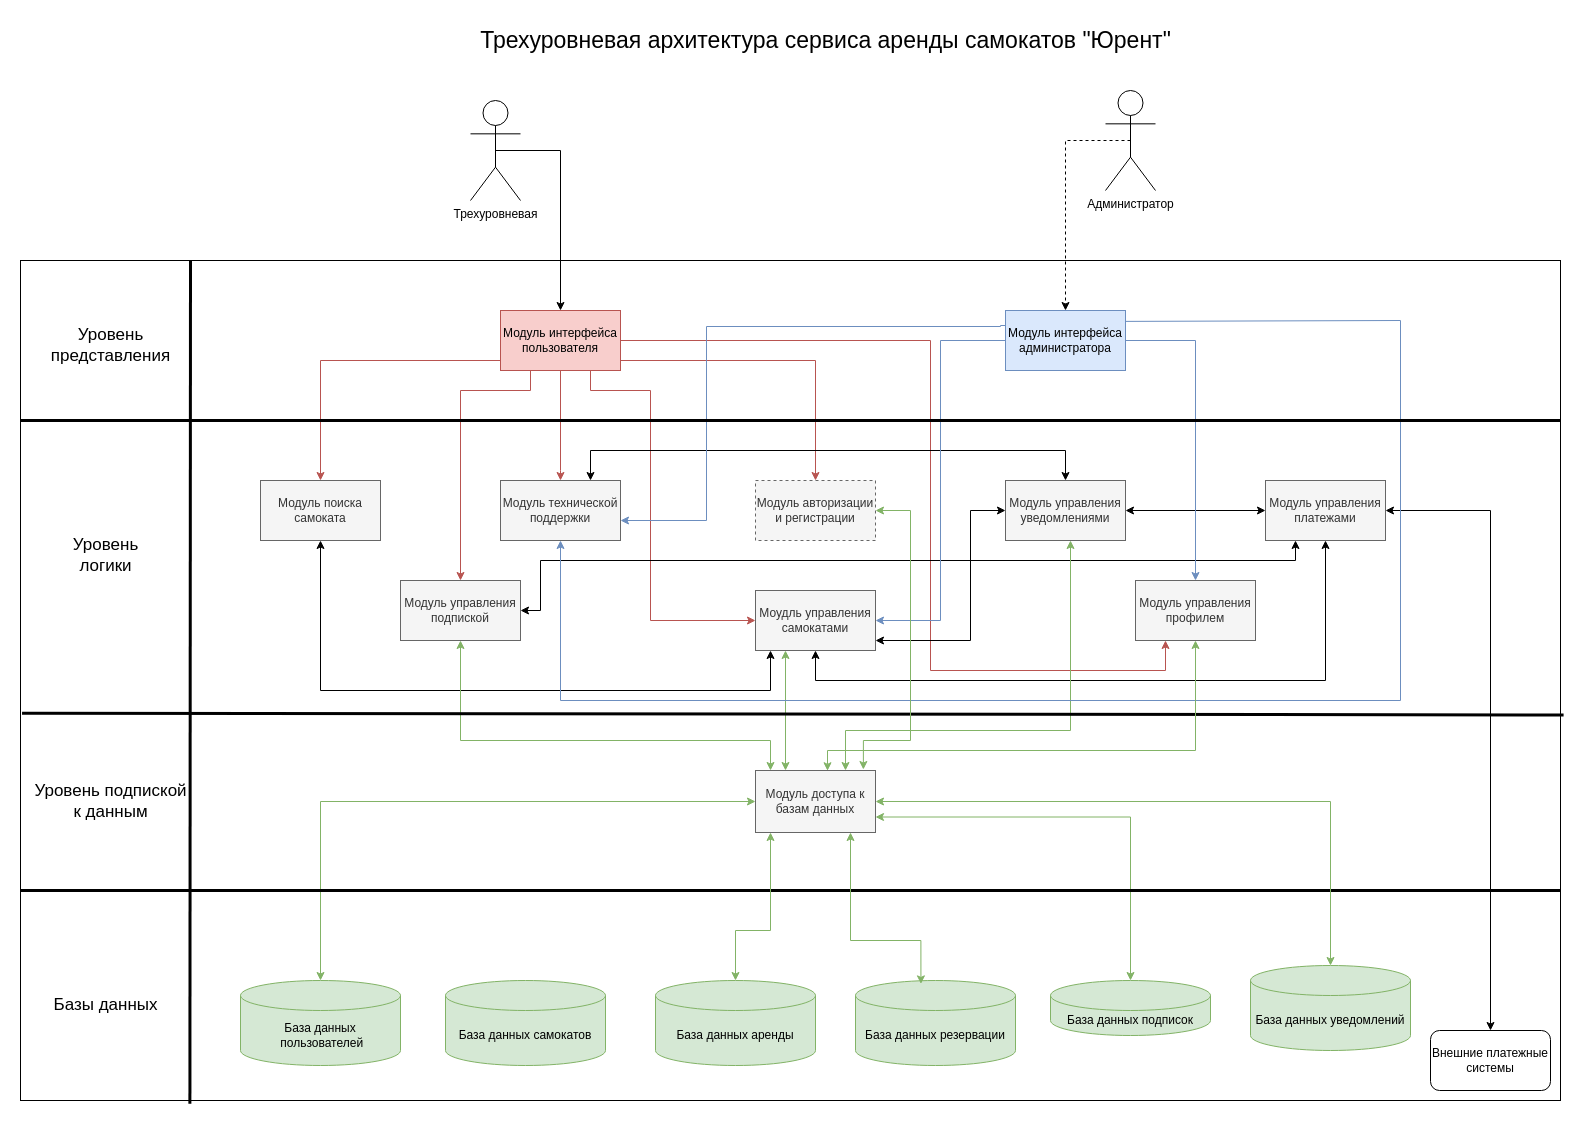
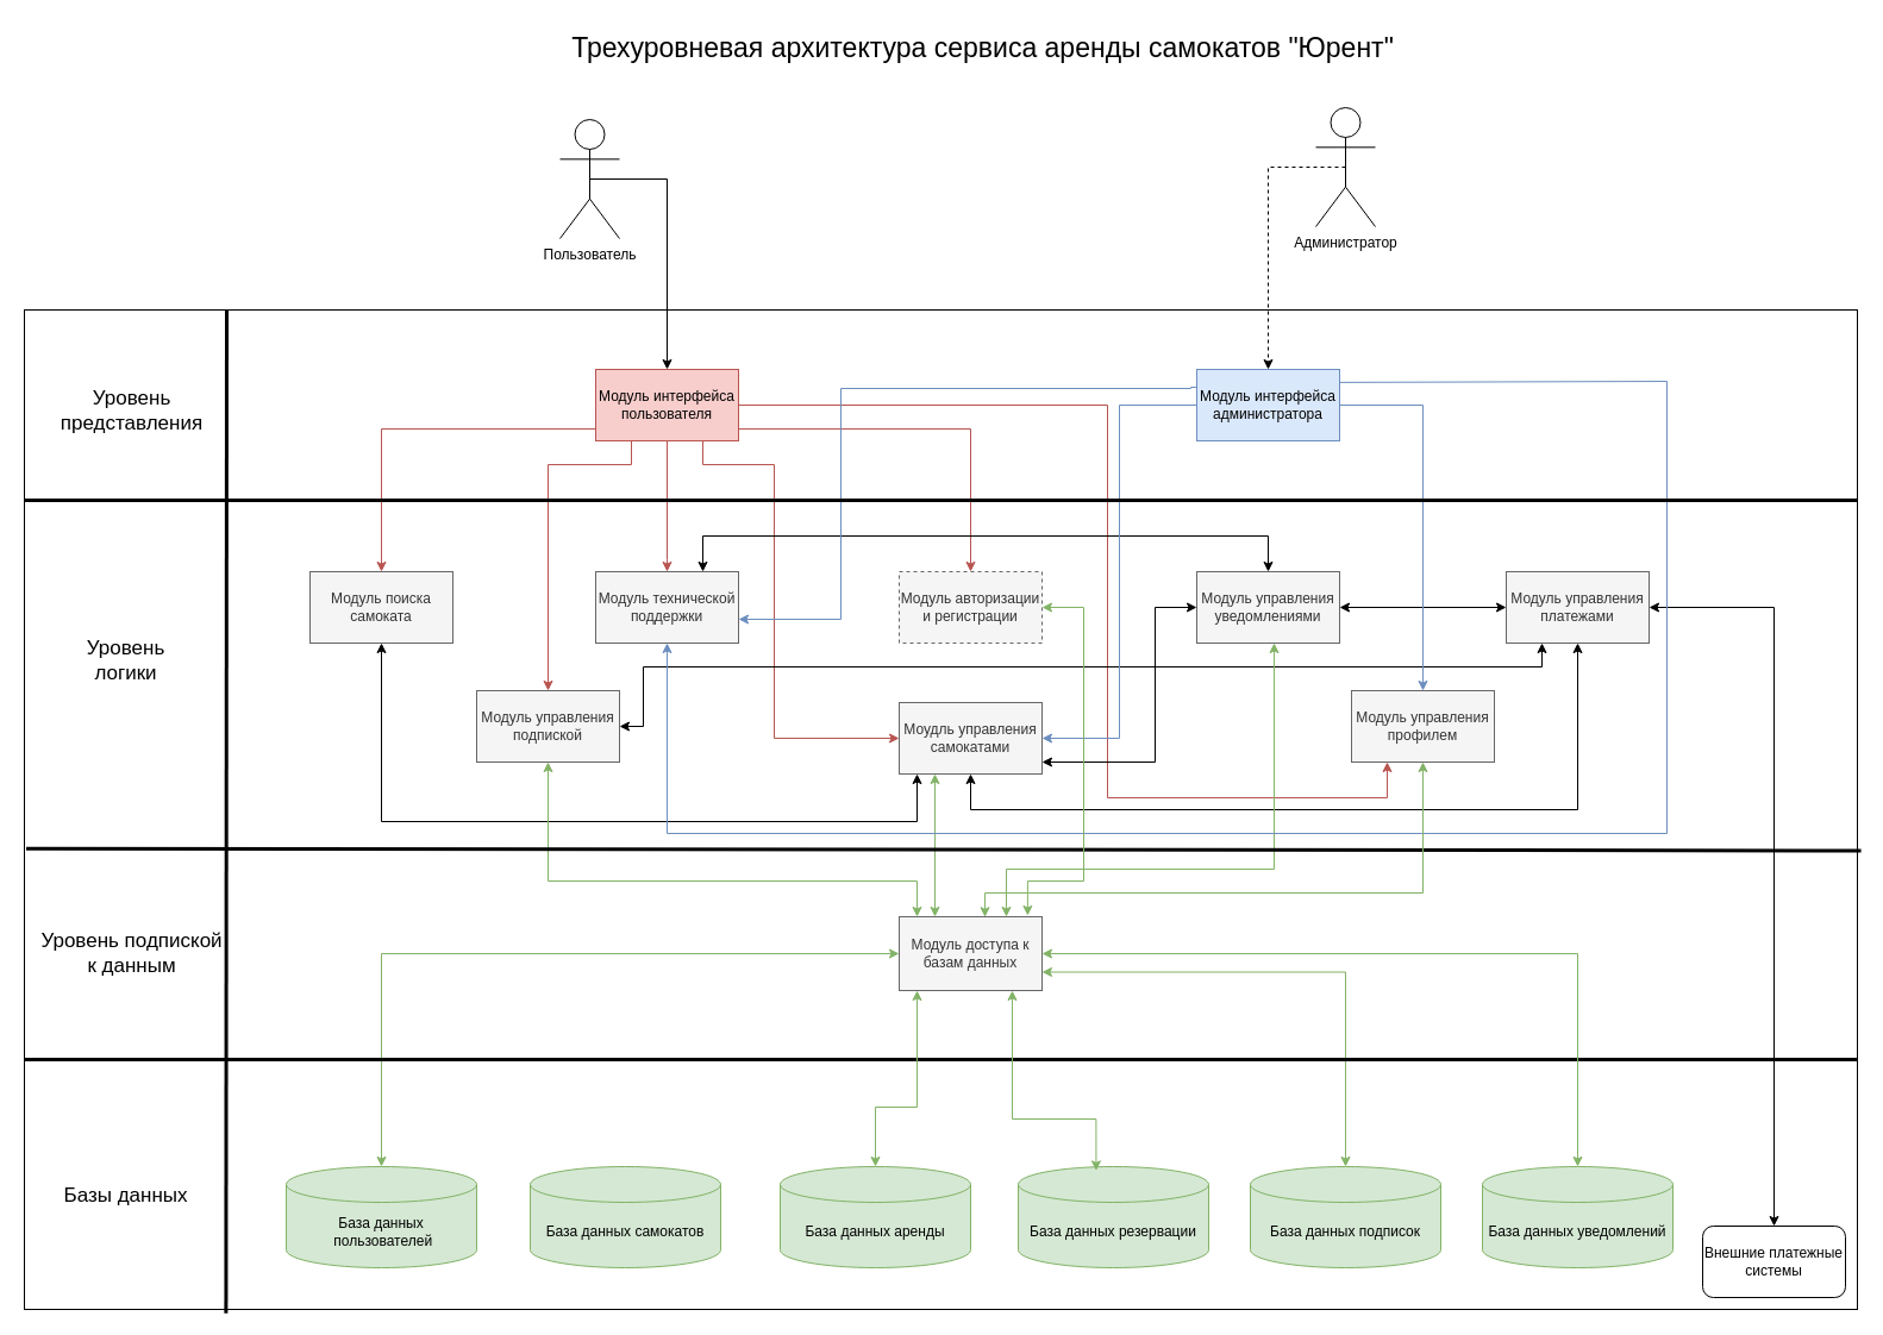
- <mxCell id="58" value="Трехуровневая" style="shape=umlActor;verticalLabelPosition=bottom;verticalAlign=top;html=1;outlineConnect=0;" parent="1" vertex="1"><mxGeometry x="470" y="100" width="50" height="100" as="geometry" /></mxCell>
+ <mxCell id="58" value="Пользователь" style="shape=umlActor;verticalLabelPosition=bottom;verticalAlign=top;html=1;outlineConnect=0;" parent="1" vertex="1"><mxGeometry x="470" y="100" width="50" height="100" as="geometry" /></mxCell>
- <mxCell id="40" value="База данных подписок" style="shape=cylinder3;whiteSpace=wrap;html=1;boundedLbl=1;backgroundOutline=1;size=15;fillColor=#d5e8d4;strokeColor=#82b366;" parent="1" vertex="1"><mxGeometry x="1050" y="980" width="160" height="55" as="geometry" /></mxCell>
+ <mxCell id="40" value="База данных подписок" style="shape=cylinder3;whiteSpace=wrap;html=1;boundedLbl=1;backgroundOutline=1;size=15;fillColor=#d5e8d4;strokeColor=#82b366;" parent="1" vertex="1"><mxGeometry x="1050" y="980" width="160" height="85" as="geometry" /></mxCell>
- <mxCell id="41" value="База данных уведомлений" style="shape=cylinder3;whiteSpace=wrap;html=1;boundedLbl=1;backgroundOutline=1;size=15;fillColor=#d5e8d4;strokeColor=#82b366;" parent="1" vertex="1"><mxGeometry x="1250" y="965" width="160" height="85" as="geometry" /></mxCell>
+ <mxCell id="41" value="База данных уведомлений" style="shape=cylinder3;whiteSpace=wrap;html=1;boundedLbl=1;backgroundOutline=1;size=15;fillColor=#d5e8d4;strokeColor=#82b366;" parent="1" vertex="1"><mxGeometry x="1245" y="980" width="160" height="85" as="geometry" /></mxCell>
